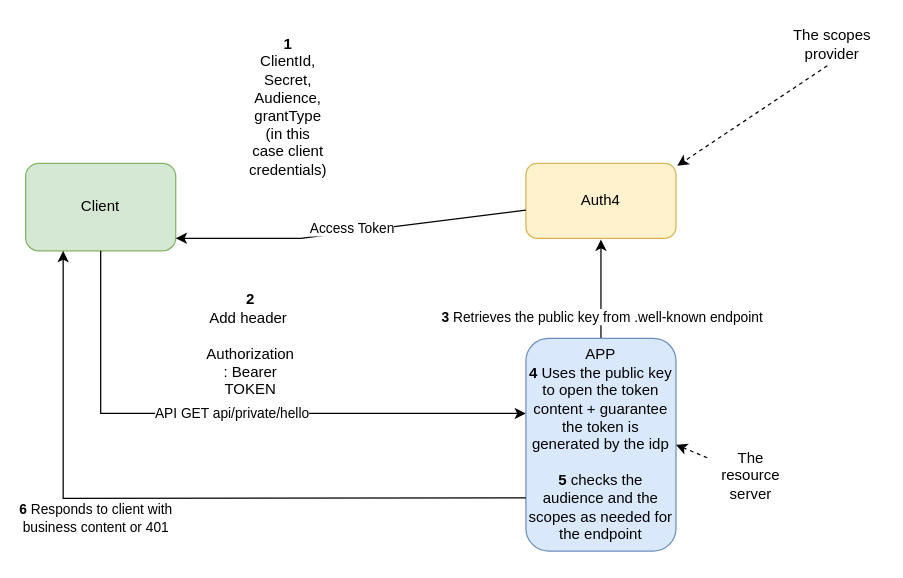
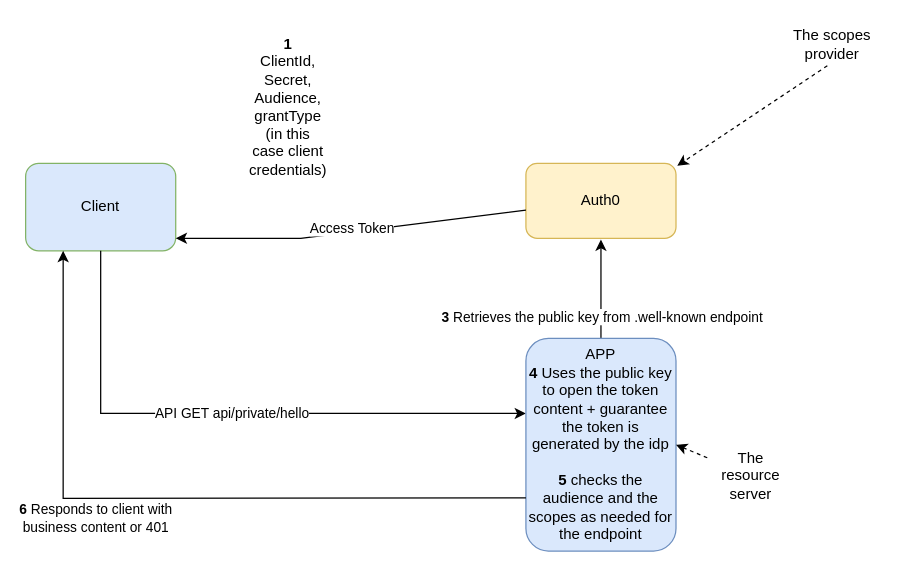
- <mxCell id="4" value="Auth4" style="rounded=1;whiteSpace=wrap;html=1;fillColor=#fff2cc;strokeColor=#d6b656;" vertex="1" parent="1"><mxGeometry x="420" y="130" width="120" height="60" as="geometry" /></mxCell>
+ <mxCell id="4" value="Auth0" style="rounded=1;whiteSpace=wrap;html=1;fillColor=#fff2cc;strokeColor=#d6b656;" vertex="1" parent="1"><mxGeometry x="420" y="130" width="120" height="60" as="geometry" /></mxCell>
- <mxCell id="3" value="Client" style="rounded=1;whiteSpace=wrap;html=1;fillColor=#d5e8d4;strokeColor=#82b366;" vertex="1" parent="1"><mxGeometry x="20" y="130" width="120" height="70" as="geometry" /></mxCell>
+ <mxCell id="3" value="Client" style="rounded=1;whiteSpace=wrap;html=1;fillColor=#dae8fc;strokeColor=#82b366;" vertex="1" parent="1"><mxGeometry x="20" y="130" width="120" height="70" as="geometry" /></mxCell>
- <mxCell id="8" value="&lt;b&gt;2&lt;/b&gt;&lt;br&gt;Add header&amp;nbsp;&lt;br&gt;&lt;br&gt;Authorization : Bearer TOKEN" style="text;html=1;strokeColor=none;fillColor=none;align=center;verticalAlign=middle;whiteSpace=wrap;rounded=0;" vertex="1" parent="1"><mxGeometry x="170" y="220" width="60" height="110" as="geometry" /></mxCell>
